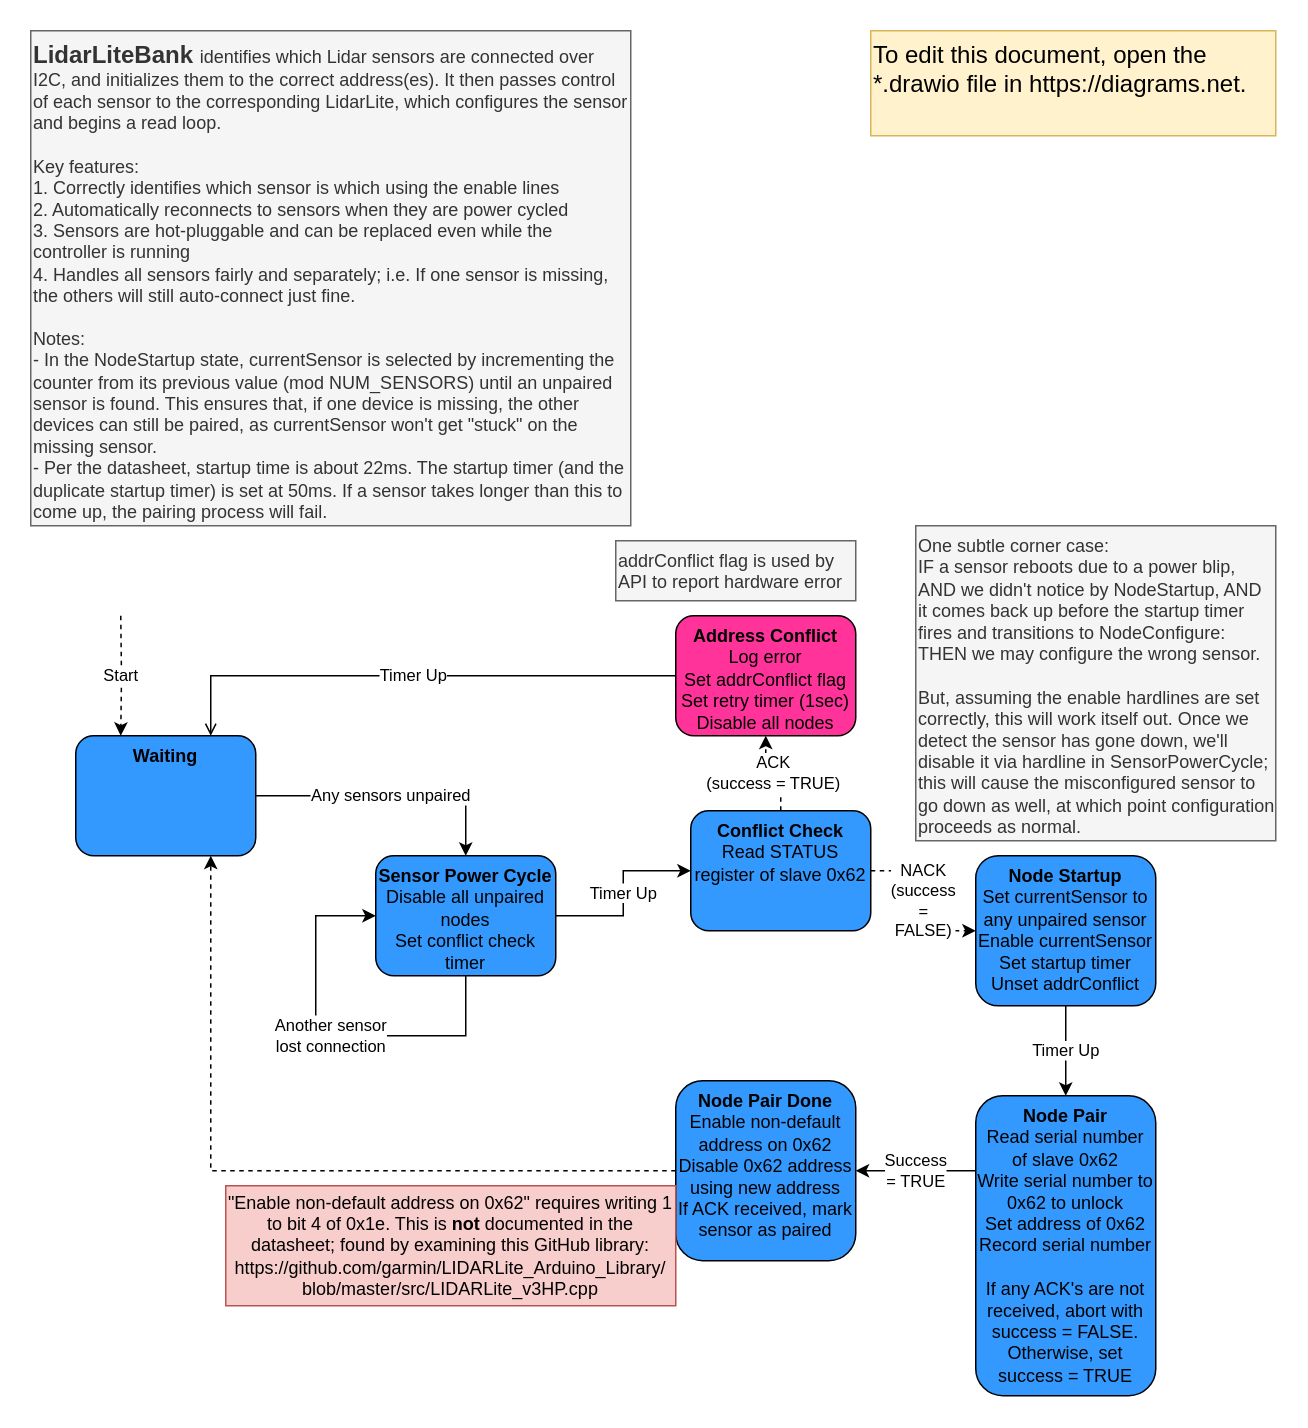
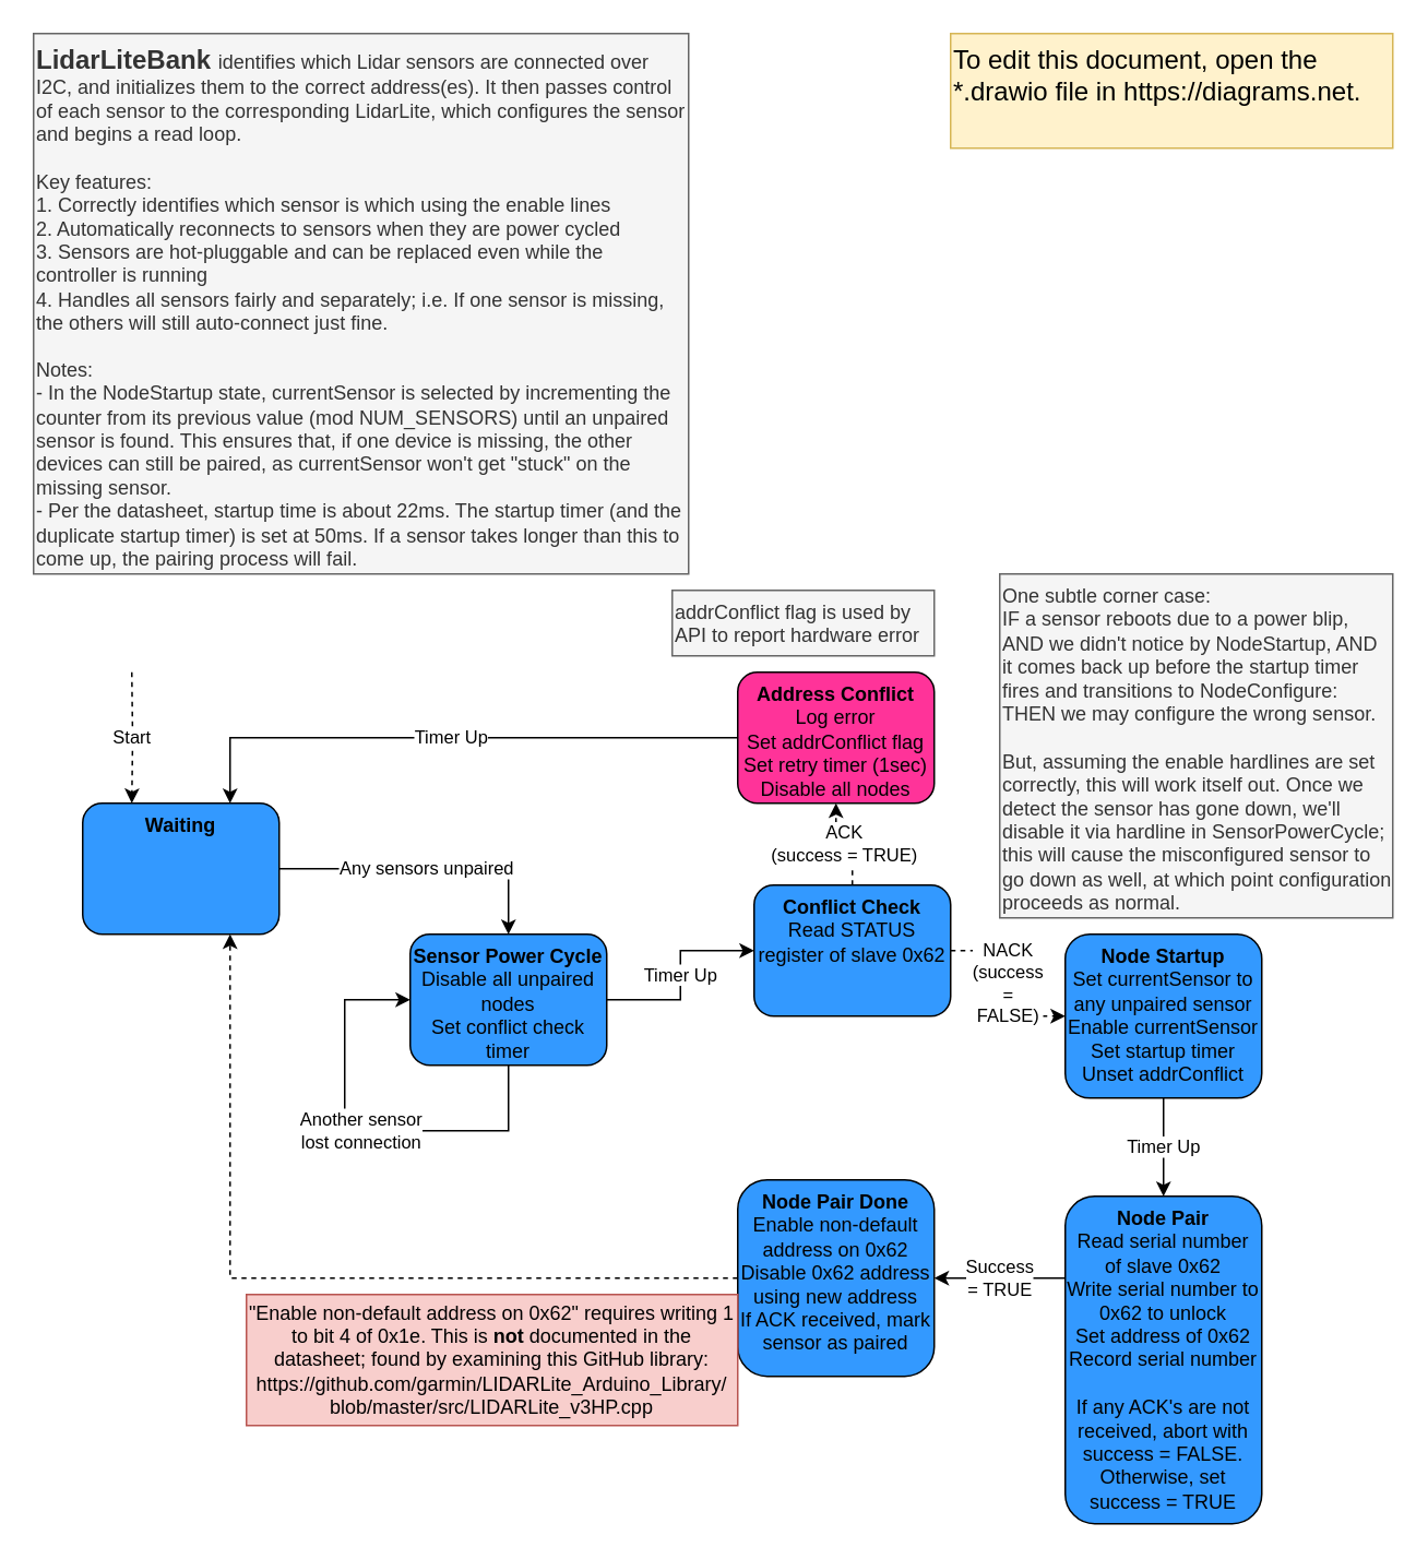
- <mxCell id="10" value="Timer Up" style="edgeStyle=orthogonalEdgeStyle;rounded=0;orthogonalLoop=1;jettySize=auto;html=1;entryX=0.75;entryY=0;entryDx=0;entryDy=0;endArrow=open;" parent="1" source="11" target="18" edge="1"><mxGeometry relative="1" as="geometry" /></mxCell>
+ <mxCell id="10" value="Timer Up" style="edgeStyle=orthogonalEdgeStyle;rounded=0;orthogonalLoop=1;jettySize=auto;html=1;entryX=0.75;entryY=0;entryDx=0;entryDy=0;" parent="1" source="11" target="18" edge="1"><mxGeometry relative="1" as="geometry" /></mxCell>
